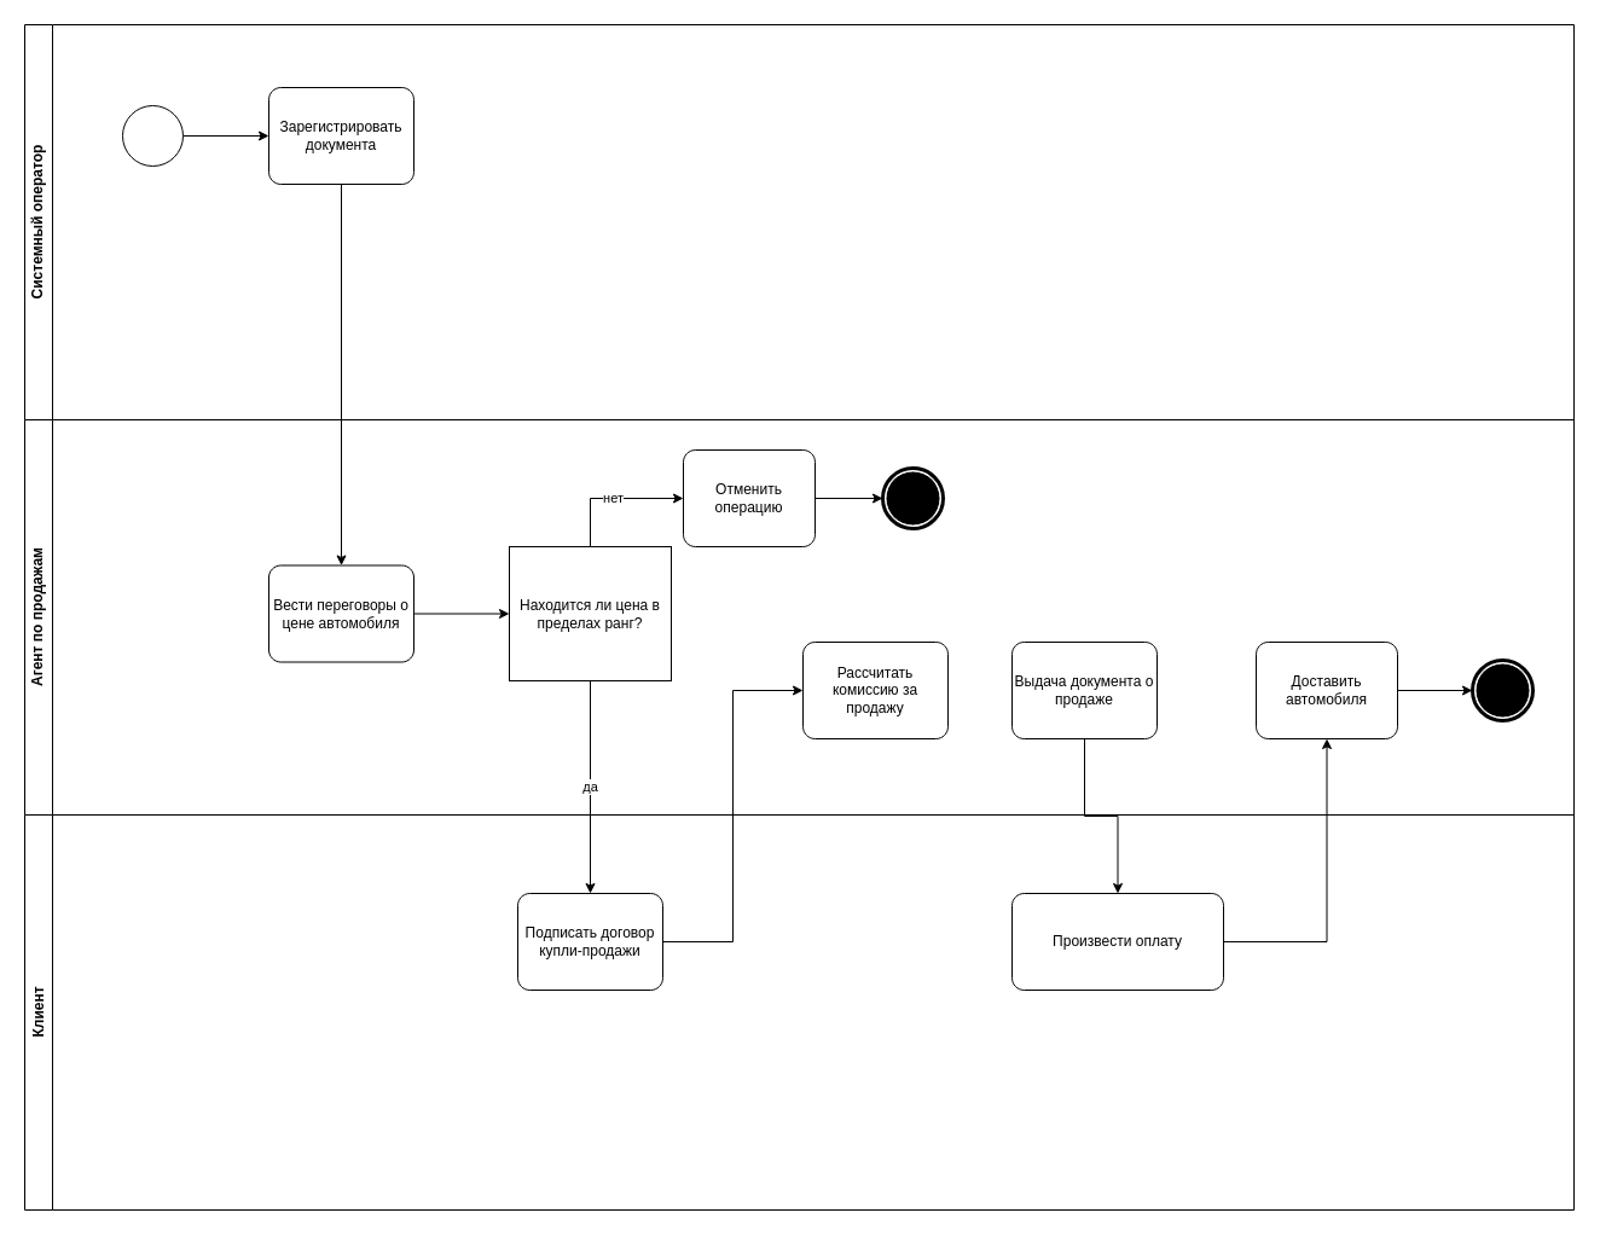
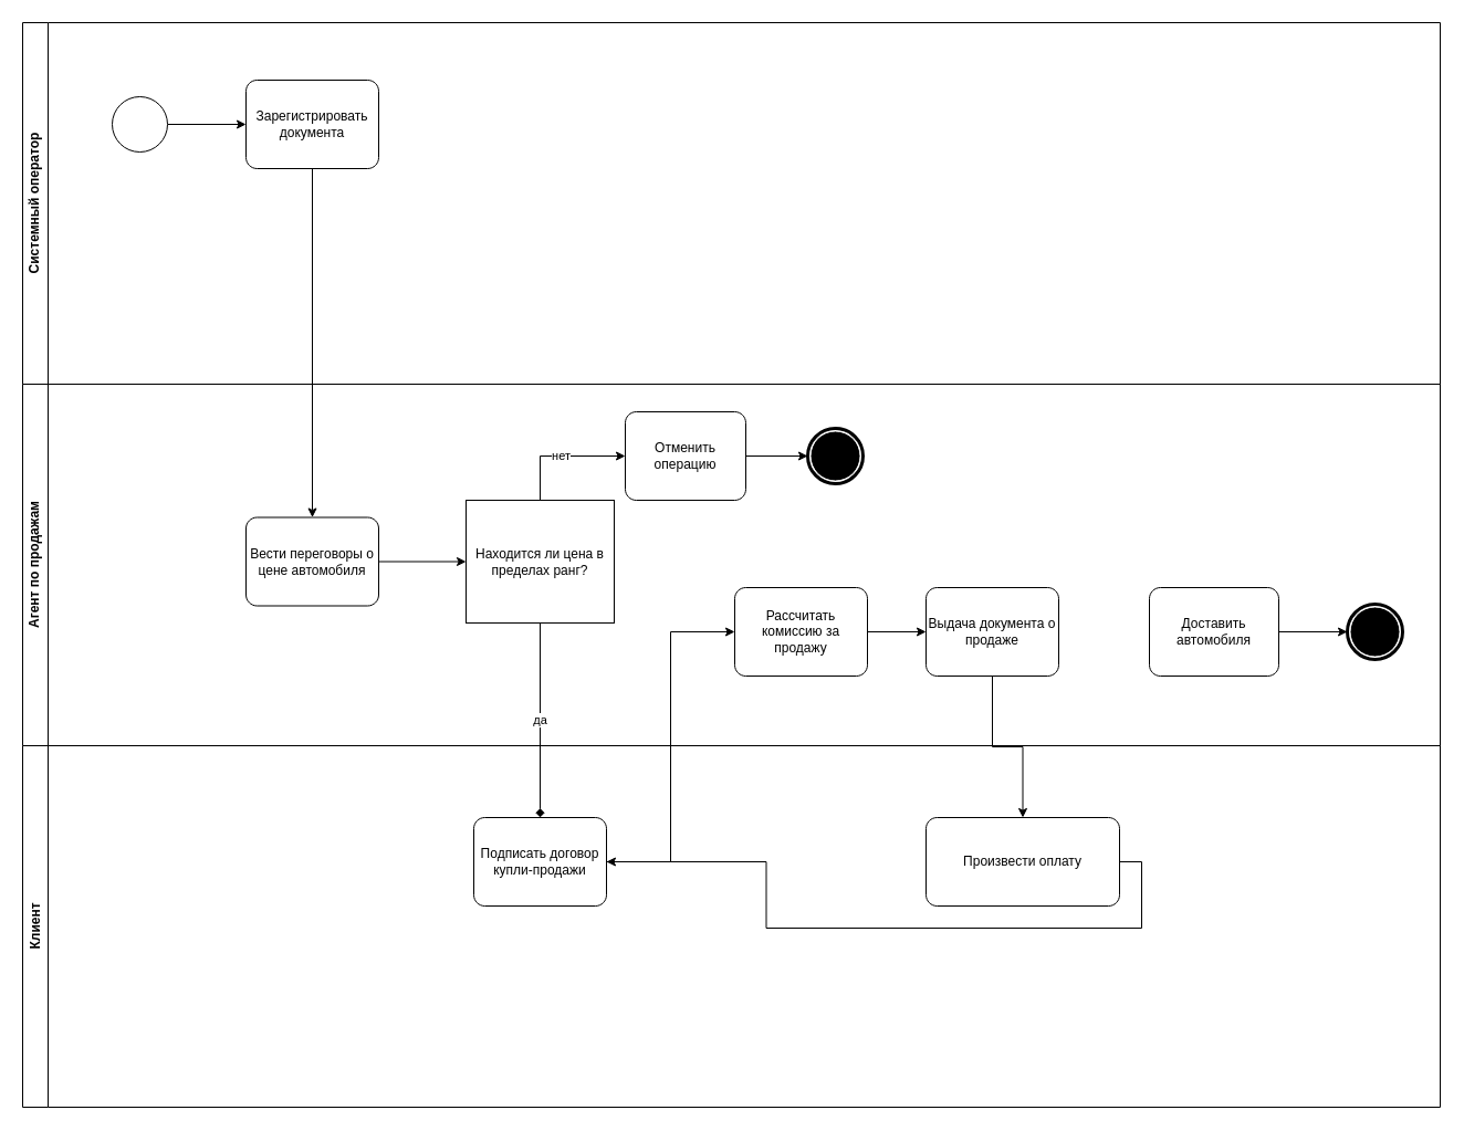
+ <mxCell id="14" style="edgeStyle=orthogonalEdgeStyle;rounded=0;orthogonalLoop=1;jettySize=auto;html=1;exitX=1;exitY=0.5;exitDx=0;exitDy=0;exitPerimeter=0;entryX=0;entryY=0.5;entryDx=0;entryDy=0;entryPerimeter=0;" edge="1" parent="6" source="15" target="16"><mxGeometry relative="1" as="geometry" /></mxCell>
- <mxCell id="24" value="да" style="edgeStyle=orthogonalEdgeStyle;rounded=0;orthogonalLoop=1;jettySize=auto;html=1;exitX=0.5;exitY=1;exitDx=0;exitDy=0;" edge="1" parent="1" source="10" target="21"><mxGeometry relative="1" as="geometry" /></mxCell>
+ <mxCell id="24" value="да" style="edgeStyle=orthogonalEdgeStyle;rounded=0;orthogonalLoop=1;jettySize=auto;html=1;exitX=0.5;exitY=1;exitDx=0;exitDy=0;endArrow=diamond;" edge="1" parent="1" source="10" target="21"><mxGeometry relative="1" as="geometry" /></mxCell>
- <mxCell id="27" style="edgeStyle=orthogonalEdgeStyle;rounded=0;orthogonalLoop=1;jettySize=auto;html=1;exitX=1;exitY=0.5;exitDx=0;exitDy=0;exitPerimeter=0;entryX=0.5;entryY=1;entryDx=0;entryDy=0;entryPerimeter=0;" edge="1" parent="1" source="22" target="18"><mxGeometry relative="1" as="geometry" /></mxCell>
+ <mxCell id="27" style="edgeStyle=orthogonalEdgeStyle;rounded=0;orthogonalLoop=1;jettySize=auto;html=1;exitX=1;exitY=0.5;exitDx=0;exitDy=0;exitPerimeter=0;" edge="1" parent="1" source="22" target="21"><mxGeometry relative="1" as="geometry" /></mxCell>
